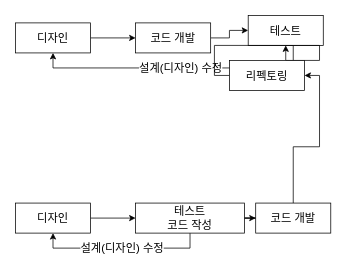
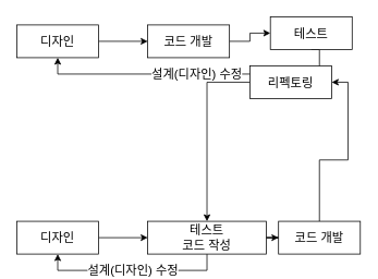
- <mxCell id="15" style="edgeStyle=orthogonalEdgeStyle;rounded=0;orthogonalLoop=1;jettySize=auto;html=1;exitX=0;exitY=0.5;exitDx=0;exitDy=0;" edge="1" parent="1" source="16" target="7"><mxGeometry relative="1" as="geometry" /></mxCell>
+ <mxCell id="15" style="edgeStyle=orthogonalEdgeStyle;rounded=0;orthogonalLoop=1;jettySize=auto;html=1;exitX=0;exitY=0.5;exitDx=0;exitDy=0;entryX=0.5;entryY=0;entryDx=0;entryDy=0;" edge="1" parent="1" source="16" target="12"><mxGeometry relative="1" as="geometry" /></mxCell>
